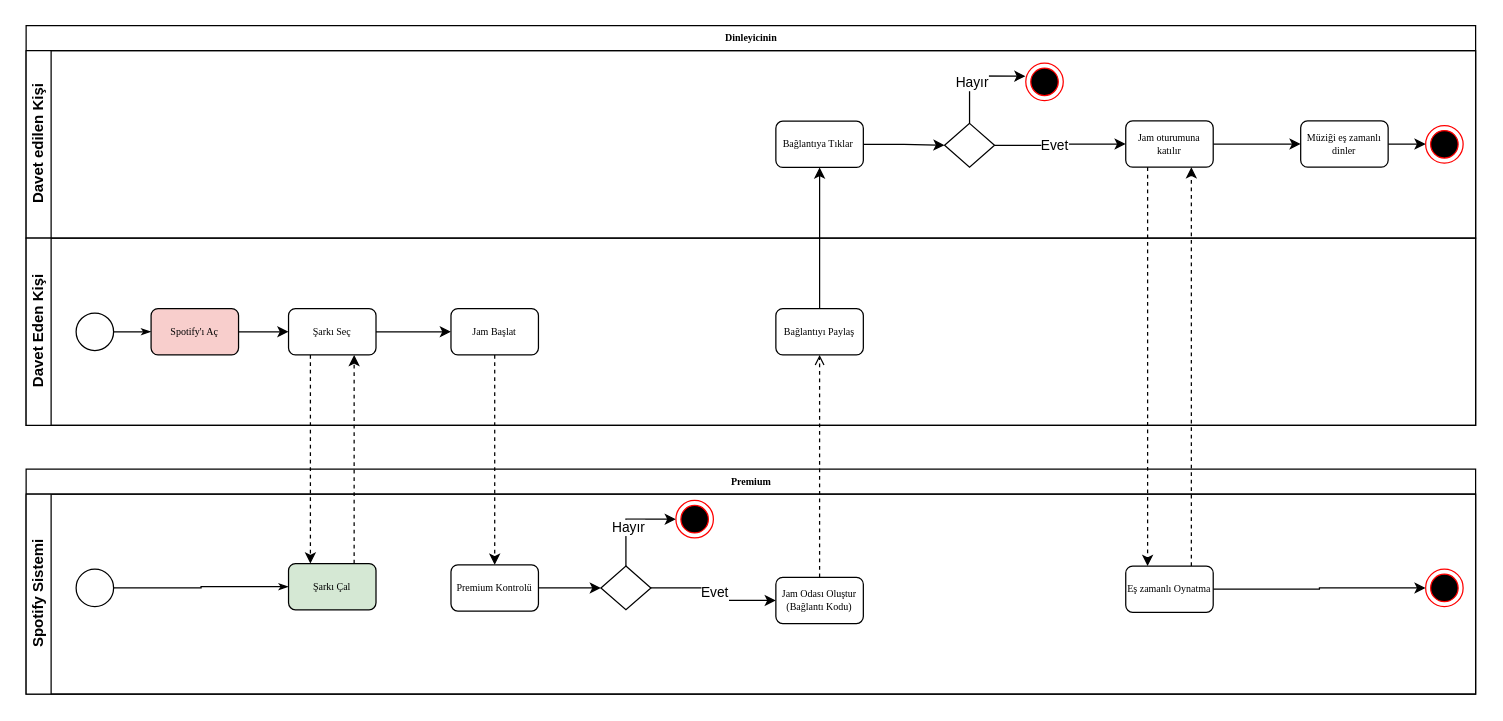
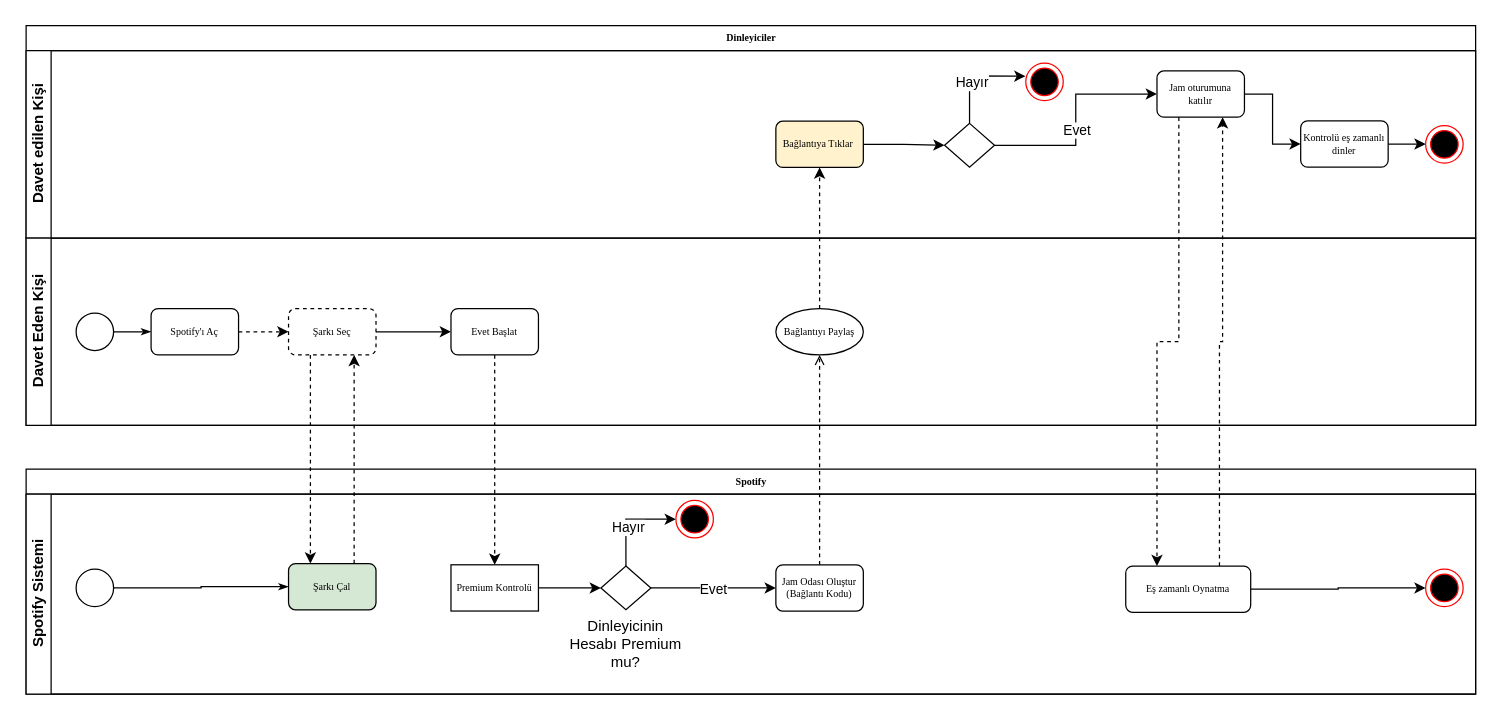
- <mxCell id="2" value="Dinleyicinin" style="swimlane;html=1;childLayout=stackLayout;horizontal=1;startSize=20;horizontalStack=0;rounded=0;shadow=0;labelBackgroundColor=none;strokeWidth=1;fontFamily=Verdana;fontSize=8;align=center;" parent="1" vertex="1"><mxGeometry x="20" y="20" width="1160" height="320" as="geometry" /></mxCell>
+ <mxCell id="2" value="Dinleyiciler" style="swimlane;html=1;childLayout=stackLayout;horizontal=1;startSize=20;horizontalStack=0;rounded=0;shadow=0;labelBackgroundColor=none;strokeWidth=1;fontFamily=Verdana;fontSize=8;align=center;" parent="1" vertex="1"><mxGeometry x="20" y="20" width="1160" height="320" as="geometry" /></mxCell>
- <mxCell id="5" value="Bağlantıya Tıklar&amp;nbsp;" style="rounded=1;whiteSpace=wrap;html=1;shadow=0;labelBackgroundColor=none;strokeWidth=1;fontFamily=Verdana;fontSize=8;align=center;" parent="3" vertex="1"><mxGeometry x="600" y="56.5" width="70" height="37" as="geometry" /></mxCell>
+ <mxCell id="5" value="Bağlantıya Tıklar&amp;nbsp;" style="rounded=1;whiteSpace=wrap;html=1;shadow=0;labelBackgroundColor=none;strokeWidth=1;fontFamily=Verdana;fontSize=8;align=center;fillColor=#fff2cc;" parent="3" vertex="1"><mxGeometry x="600" y="56.5" width="70" height="37" as="geometry" /></mxCell>
- <mxCell id="13" value="Jam oturumuna katılır" style="rounded=1;whiteSpace=wrap;html=1;shadow=0;labelBackgroundColor=none;strokeWidth=1;fontFamily=Verdana;fontSize=8;align=center;" parent="3" vertex="1"><mxGeometry x="880" y="56.25" width="70" height="37" as="geometry" /></mxCell>
+ <mxCell id="13" value="Jam oturumuna katılır" style="rounded=1;whiteSpace=wrap;html=1;shadow=0;labelBackgroundColor=none;strokeWidth=1;fontFamily=Verdana;fontSize=8;align=center;" parent="3" vertex="1"><mxGeometry x="905" y="16.25" width="70" height="37" as="geometry" /></mxCell>
- <mxCell id="15" value="Müziği eş zamanlı dinler" style="rounded=1;whiteSpace=wrap;html=1;shadow=0;labelBackgroundColor=none;strokeWidth=1;fontFamily=Verdana;fontSize=8;align=center;" parent="3" vertex="1"><mxGeometry x="1020" y="56.25" width="70" height="37" as="geometry" /></mxCell>
+ <mxCell id="15" value="Kontrolü eş zamanlı dinler" style="rounded=1;whiteSpace=wrap;html=1;shadow=0;labelBackgroundColor=none;strokeWidth=1;fontFamily=Verdana;fontSize=8;align=center;" parent="3" vertex="1"><mxGeometry x="1020" y="56.25" width="70" height="37" as="geometry" /></mxCell>
- <mxCell id="26" style="edgeStyle=orthogonalEdgeStyle;rounded=0;orthogonalLoop=1;jettySize=auto;html=1;entryX=0.5;entryY=1;entryDx=0;entryDy=0;dashed=0;" parent="2" source="25" target="5" edge="1"><mxGeometry relative="1" as="geometry" /></mxCell>
+ <mxCell id="26" style="edgeStyle=orthogonalEdgeStyle;rounded=0;orthogonalLoop=1;jettySize=auto;html=1;entryX=0.5;entryY=1;entryDx=0;entryDy=0;dashed=1;" parent="2" source="25" target="5" edge="1"><mxGeometry relative="1" as="geometry" /></mxCell>
- <mxCell id="21" value="Spotify'ı Aç" style="rounded=1;whiteSpace=wrap;html=1;shadow=0;labelBackgroundColor=none;strokeWidth=1;fontFamily=Verdana;fontSize=8;align=center;fillColor=#f8cecc;" parent="17" vertex="1"><mxGeometry x="100" y="56.5" width="70" height="37" as="geometry" /></mxCell>
+ <mxCell id="21" value="Spotify'ı Aç" style="rounded=1;whiteSpace=wrap;html=1;shadow=0;labelBackgroundColor=none;strokeWidth=1;fontFamily=Verdana;fontSize=8;align=center;" parent="17" vertex="1"><mxGeometry x="100" y="56.5" width="70" height="37" as="geometry" /></mxCell>
- <mxCell id="20" style="edgeStyle=orthogonalEdgeStyle;rounded=0;orthogonalLoop=1;jettySize=auto;html=1;exitX=1;exitY=0.5;exitDx=0;exitDy=0;entryX=0;entryY=0.5;entryDx=0;entryDy=0;" parent="17" source="21" target="23" edge="1"><mxGeometry relative="1" as="geometry" /></mxCell>
+ <mxCell id="20" style="edgeStyle=orthogonalEdgeStyle;rounded=0;orthogonalLoop=1;jettySize=auto;html=1;exitX=1;exitY=0.5;exitDx=0;exitDy=0;entryX=0;entryY=0.5;entryDx=0;entryDy=0;dashed=1;" parent="17" source="21" target="23" edge="1"><mxGeometry relative="1" as="geometry" /></mxCell>
- <mxCell id="23" value="Şarkı Seç" style="rounded=1;whiteSpace=wrap;html=1;shadow=0;labelBackgroundColor=none;strokeWidth=1;fontFamily=Verdana;fontSize=8;align=center;" parent="17" vertex="1"><mxGeometry x="210" y="56.5" width="70" height="37" as="geometry" /></mxCell>
+ <mxCell id="23" value="Şarkı Seç" style="rounded=1;whiteSpace=wrap;html=1;shadow=0;labelBackgroundColor=none;strokeWidth=1;fontFamily=Verdana;fontSize=8;align=center;dashed=1;" parent="17" vertex="1"><mxGeometry x="210" y="56.5" width="70" height="37" as="geometry" /></mxCell>
- <mxCell id="24" value="Jam Başlat" style="rounded=1;whiteSpace=wrap;html=1;shadow=0;labelBackgroundColor=none;strokeWidth=1;fontFamily=Verdana;fontSize=8;align=center;" parent="17" vertex="1"><mxGeometry x="340" y="56.5" width="70" height="37" as="geometry" /></mxCell>
+ <mxCell id="24" value="Evet Başlat" style="rounded=1;whiteSpace=wrap;html=1;shadow=0;labelBackgroundColor=none;strokeWidth=1;fontFamily=Verdana;fontSize=8;align=center;" parent="17" vertex="1"><mxGeometry x="340" y="56.5" width="70" height="37" as="geometry" /></mxCell>
- <mxCell id="25" value="Bağlantıyı Paylaş" style="rounded=1;whiteSpace=wrap;html=1;shadow=0;labelBackgroundColor=none;strokeWidth=1;fontFamily=Verdana;fontSize=8;align=center;" parent="17" vertex="1"><mxGeometry x="600" y="56.5" width="70" height="37" as="geometry" /></mxCell>
+ <mxCell id="25" value="Bağlantıyı Paylaş" style="ellipse;whiteSpace=wrap;html=1;shadow=0;labelBackgroundColor=none;strokeWidth=1;fontFamily=Verdana;fontSize=8;align=center;" parent="17" vertex="1"><mxGeometry x="600" y="56.5" width="70" height="37" as="geometry" /></mxCell>
- <mxCell id="27" value="Premium" style="swimlane;html=1;childLayout=stackLayout;horizontal=1;startSize=20;horizontalStack=0;rounded=0;shadow=0;labelBackgroundColor=none;strokeWidth=1;fontFamily=Verdana;fontSize=8;align=center;" parent="1" vertex="1"><mxGeometry x="20" y="375" width="1160" height="180" as="geometry" /></mxCell>
+ <mxCell id="27" value="Spotify" style="swimlane;html=1;childLayout=stackLayout;horizontal=1;startSize=20;horizontalStack=0;rounded=0;shadow=0;labelBackgroundColor=none;strokeWidth=1;fontFamily=Verdana;fontSize=8;align=center;" parent="1" vertex="1"><mxGeometry x="20" y="375" width="1160" height="180" as="geometry" /></mxCell>
- <mxCell id="31" value="Premium Kontrolü" style="rounded=1;whiteSpace=wrap;html=1;shadow=0;labelBackgroundColor=none;strokeWidth=1;fontFamily=Verdana;fontSize=8;align=center;" parent="28" vertex="1"><mxGeometry x="340" y="56.5" width="70" height="37" as="geometry" /></mxCell>
+ <mxCell id="31" value="Premium Kontrolü" style="whiteSpace=wrap;html=1;shadow=0;labelBackgroundColor=none;strokeWidth=1;fontFamily=Verdana;fontSize=8;align=center;rounded=0;" parent="28" vertex="1"><mxGeometry x="340" y="56.5" width="70" height="37" as="geometry" /></mxCell>
- <mxCell id="40" value="Eş zamanlı Oynatma" style="rounded=1;whiteSpace=wrap;html=1;shadow=0;labelBackgroundColor=none;strokeWidth=1;fontFamily=Verdana;fontSize=8;align=center;" parent="28" vertex="1"><mxGeometry x="880" y="57.5" width="70" height="37" as="geometry" /></mxCell>
+ <mxCell id="40" value="Eş zamanlı Oynatma" style="rounded=1;whiteSpace=wrap;html=1;shadow=0;labelBackgroundColor=none;strokeWidth=1;fontFamily=Verdana;fontSize=8;align=center;" parent="28" vertex="1"><mxGeometry x="880" y="57.5" width="100" height="37" as="geometry" /></mxCell>
- <mxCell id="38" value="Jam Odası Oluştur&lt;div&gt;(Bağlantı Kodu)&lt;/div&gt;" style="rounded=1;whiteSpace=wrap;html=1;shadow=0;labelBackgroundColor=none;strokeWidth=1;fontFamily=Verdana;fontSize=8;align=center;" parent="28" vertex="1"><mxGeometry x="600" y="66.5" width="70" height="37" as="geometry" /></mxCell>
+ <mxCell id="38" value="Jam Odası Oluştur&lt;div&gt;(Bağlantı Kodu)&lt;/div&gt;" style="rounded=1;whiteSpace=wrap;html=1;shadow=0;labelBackgroundColor=none;strokeWidth=1;fontFamily=Verdana;fontSize=8;align=center;" parent="28" vertex="1"><mxGeometry x="600" y="56.5" width="70" height="37" as="geometry" /></mxCell>
+ <mxCell id="42" value="Dinleyicinin Hesabı Premium mu?" style="text;html=1;align=center;verticalAlign=middle;whiteSpace=wrap;rounded=0;" parent="28" vertex="1"><mxGeometry x="430" y="105" width="100" height="30" as="geometry" /></mxCell>
